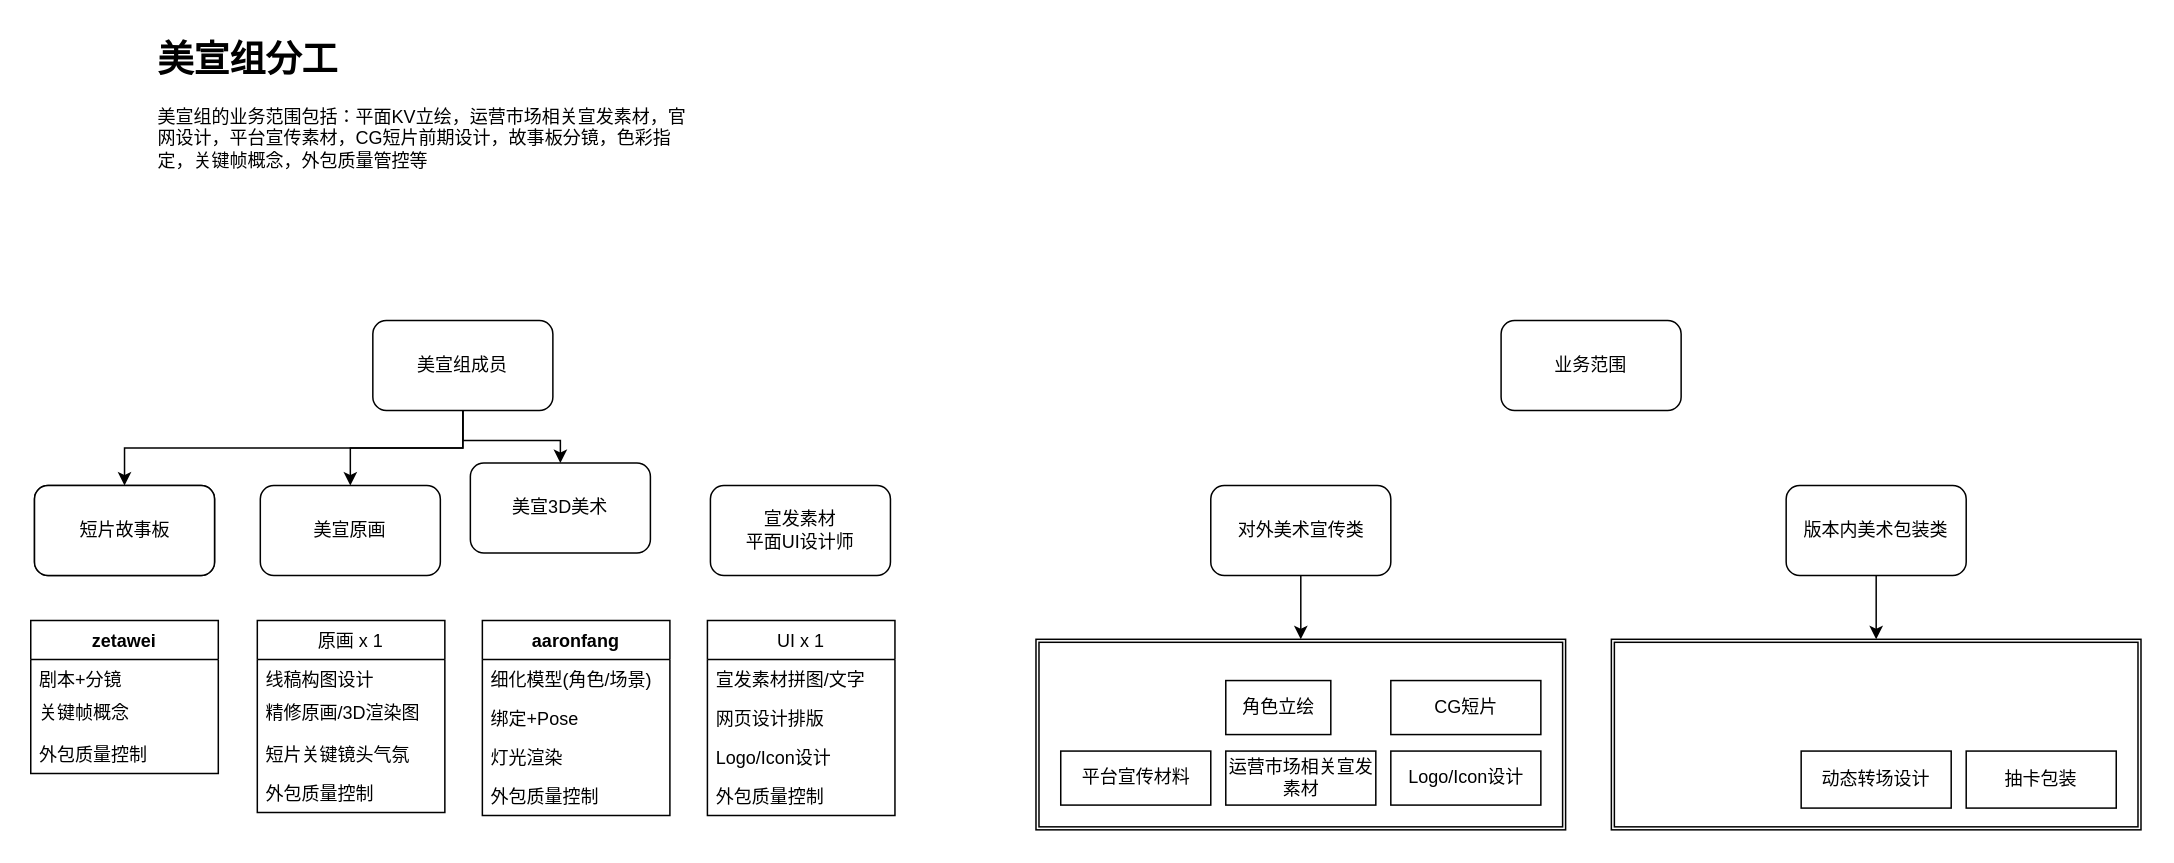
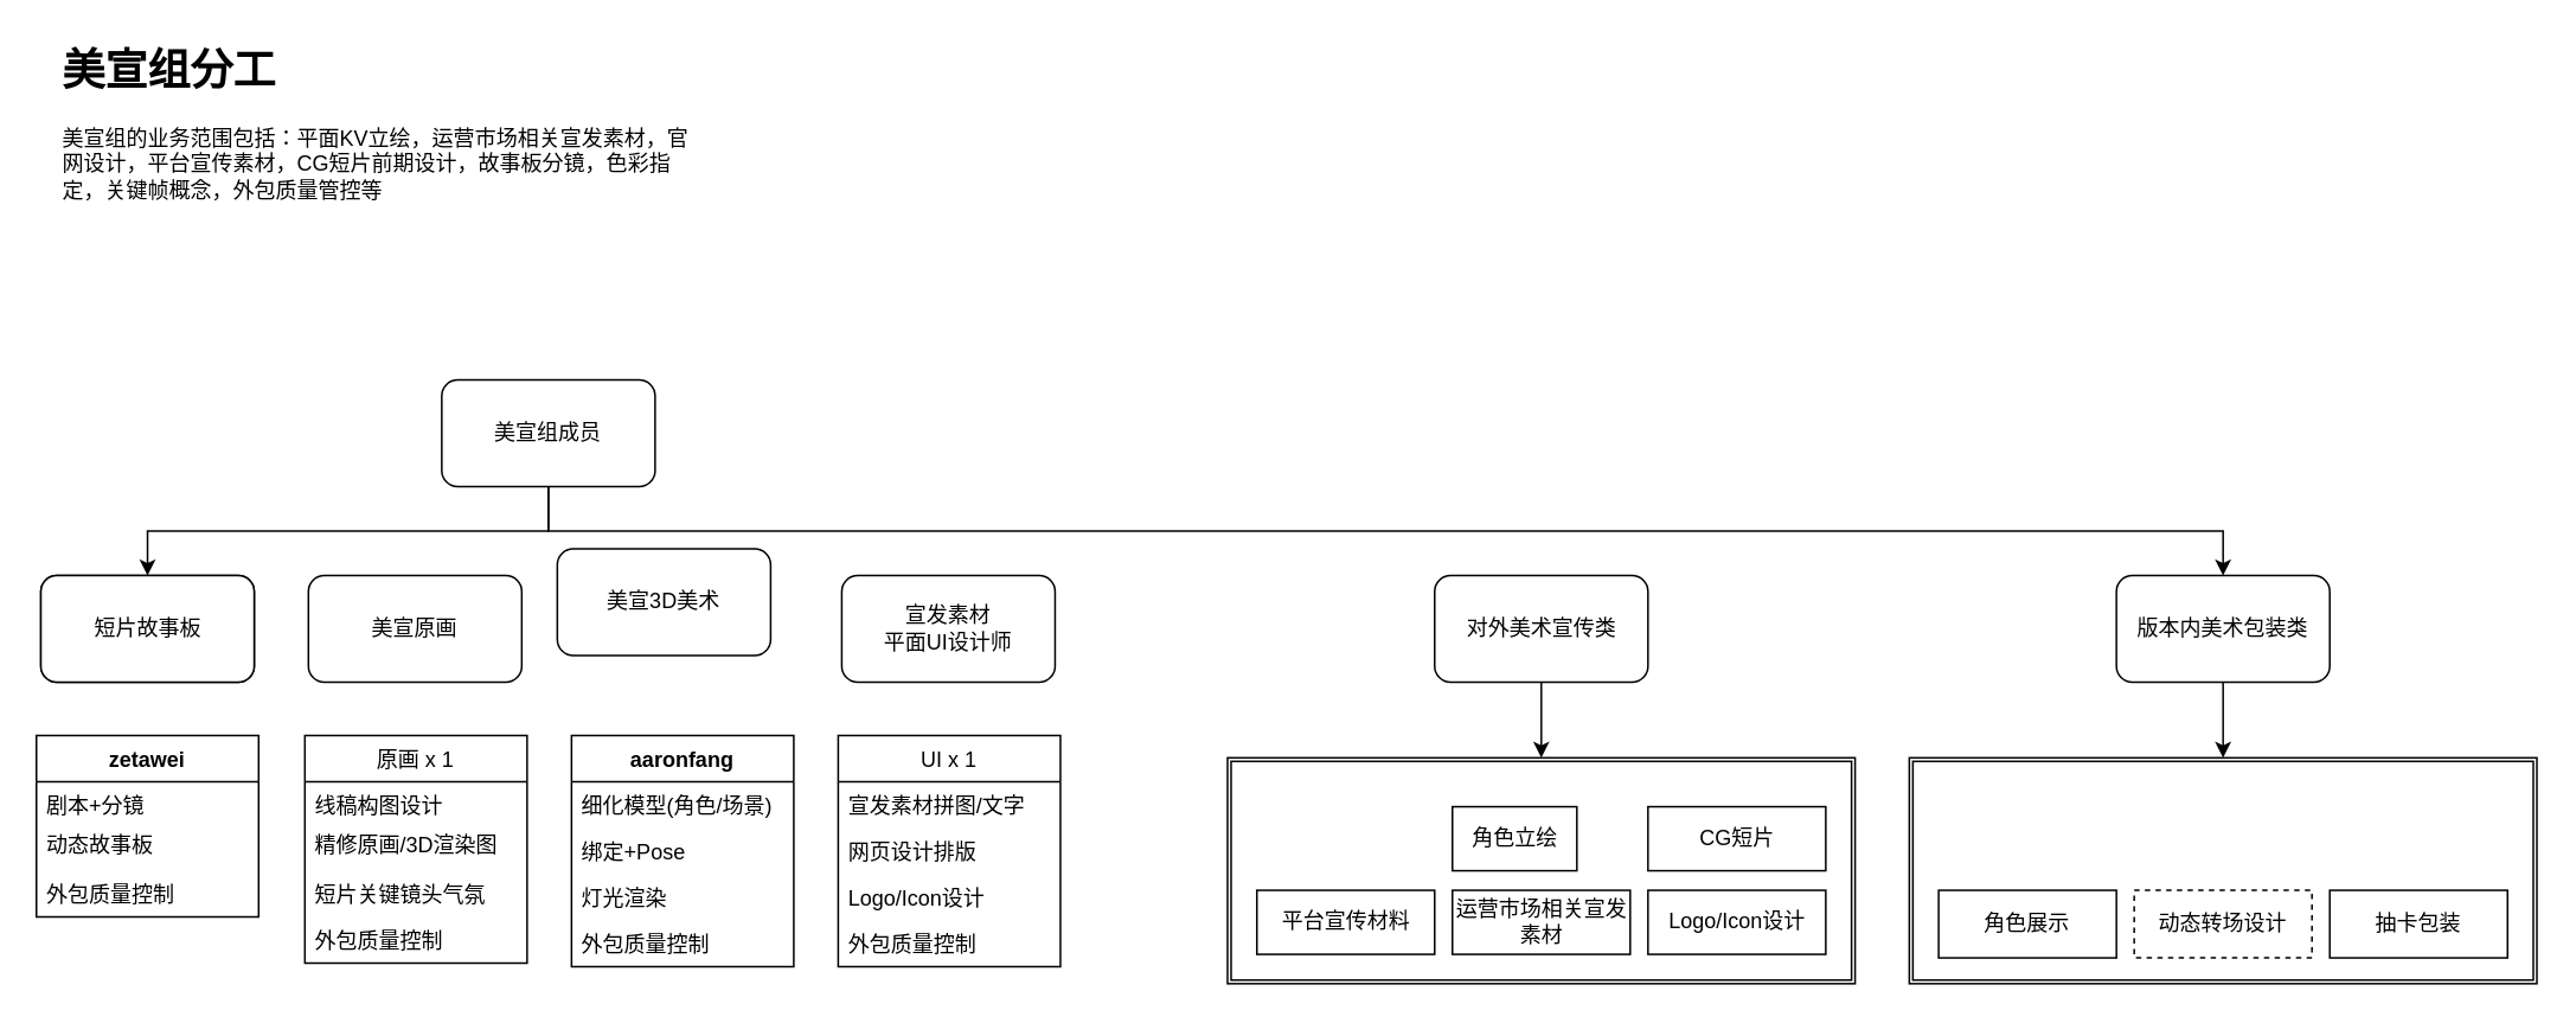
- <mxCell id="9" value="&lt;h1&gt;美宣组分工&lt;/h1&gt;&lt;p&gt;美宣组的业务范围包括：&lt;span&gt;平面KV立绘，运营市场相关宣发素材，官网设计，平台宣传素材，CG短片前期设计，故事板分镜，色彩指定，关键帧概念，外包质量管控等&lt;/span&gt;&lt;/p&gt;" style="text;html=1;strokeColor=none;fillColor=none;spacing=5;spacingTop=-20;whiteSpace=wrap;overflow=hidden;rounded=0;" vertex="1" parent="1"><mxGeometry x="100" y="20" width="370" height="120" as="geometry" /></mxCell>
+ <mxCell id="9" value="&lt;h1&gt;美宣组分工&lt;/h1&gt;&lt;p&gt;美宣组的业务范围包括：&lt;span&gt;平面KV立绘，运营市场相关宣发素材，官网设计，平台宣传素材，CG短片前期设计，故事板分镜，色彩指定，关键帧概念，外包质量管控等&lt;/span&gt;&lt;/p&gt;" style="text;html=1;strokeColor=none;fillColor=none;spacing=5;spacingTop=-20;whiteSpace=wrap;overflow=hidden;rounded=0;" vertex="1" parent="1"><mxGeometry x="30" y="20" width="370" height="120" as="geometry" /></mxCell>
- <mxCell id="35" value="业务范围" style="rounded=1;whiteSpace=wrap;html=1;" vertex="1" parent="1"><mxGeometry x="1000" y="213" width="120" height="60" as="geometry" /></mxCell>
- <mxCell id="3" style="edgeStyle=orthogonalEdgeStyle;rounded=0;orthogonalLoop=1;jettySize=auto;html=1;exitX=0.5;exitY=1;exitDx=0;exitDy=0;" edge="1" parent="1" source="5" target="7"><mxGeometry relative="1" as="geometry" /></mxCell>
+ <mxCell id="3" style="edgeStyle=orthogonalEdgeStyle;rounded=0;orthogonalLoop=1;jettySize=auto;html=1;exitX=0.5;exitY=1;exitDx=0;exitDy=0;" edge="1" parent="1" source="5" target="34"><mxGeometry relative="1" as="geometry" /></mxCell>
- <mxCell id="2" style="edgeStyle=orthogonalEdgeStyle;rounded=0;orthogonalLoop=1;jettySize=auto;html=1;exitX=0.5;exitY=1;exitDx=0;exitDy=0;entryX=0.5;entryY=0;entryDx=0;entryDy=0;" edge="1" parent="1" source="5" target="6"><mxGeometry relative="1" as="geometry" /></mxCell>
- <mxCell id="28" value="关键帧概念" style="text;strokeColor=none;fillColor=none;align=left;verticalAlign=top;spacingLeft=4;spacingRight=4;overflow=hidden;rotatable=0;points=[[0,0.5],[1,0.5]];portConstraint=eastwest;" vertex="1" parent="26"><mxGeometry y="48" width="125" height="28" as="geometry" /></mxCell>
+ <mxCell id="28" value="动态故事板" style="text;strokeColor=none;fillColor=none;align=left;verticalAlign=top;spacingLeft=4;spacingRight=4;overflow=hidden;rotatable=0;points=[[0,0.5],[1,0.5]];portConstraint=eastwest;" vertex="1" parent="26"><mxGeometry y="48" width="125" height="28" as="geometry" /></mxCell>
+ <mxCell id="46" value="角色展示" style="rounded=0;whiteSpace=wrap;html=1;" vertex="1" parent="43"><mxGeometry x="16.5" y="74.5" width="100" height="38" as="geometry" /></mxCell>
- <mxCell id="45" value="动态转场设计" style="rounded=0;whiteSpace=wrap;html=1;" vertex="1" parent="43"><mxGeometry x="126.5" y="74.5" width="100" height="38" as="geometry" /></mxCell>
+ <mxCell id="45" value="动态转场设计" style="rounded=0;whiteSpace=wrap;html=1;dashed=1;" vertex="1" parent="43"><mxGeometry x="126.5" y="74.5" width="100" height="38" as="geometry" /></mxCell>
